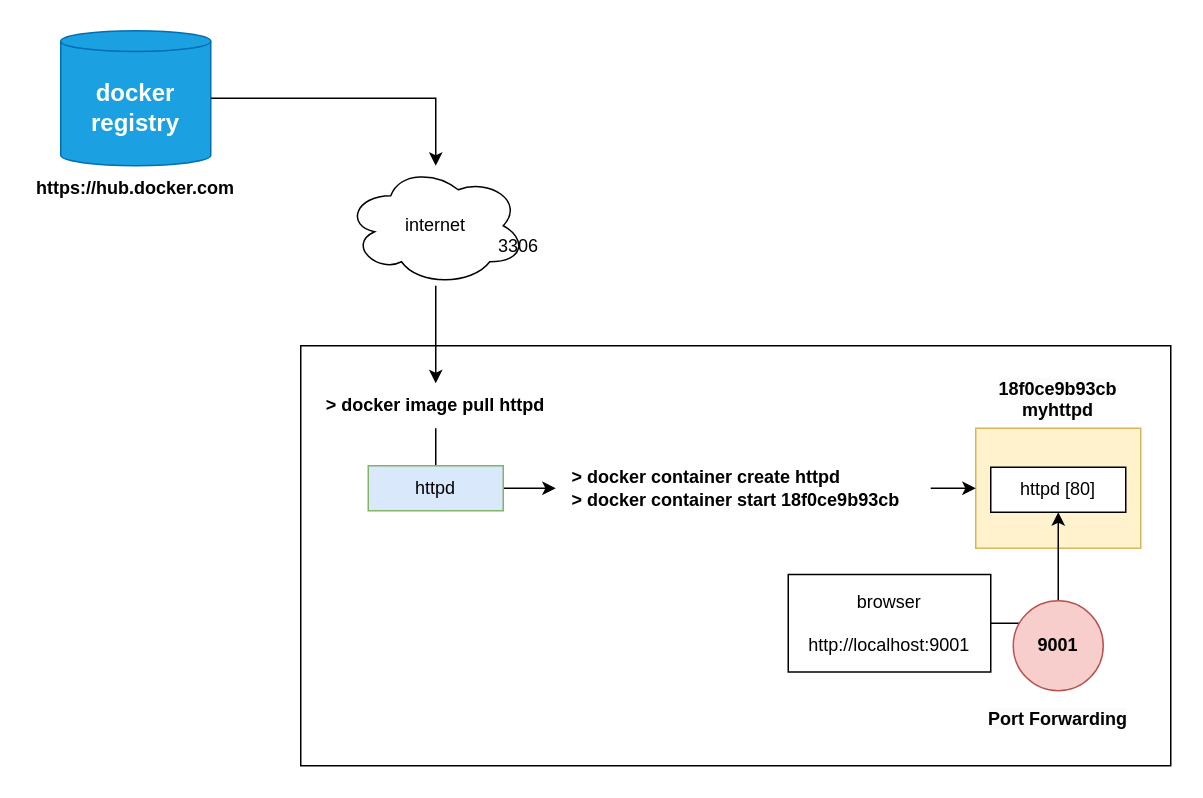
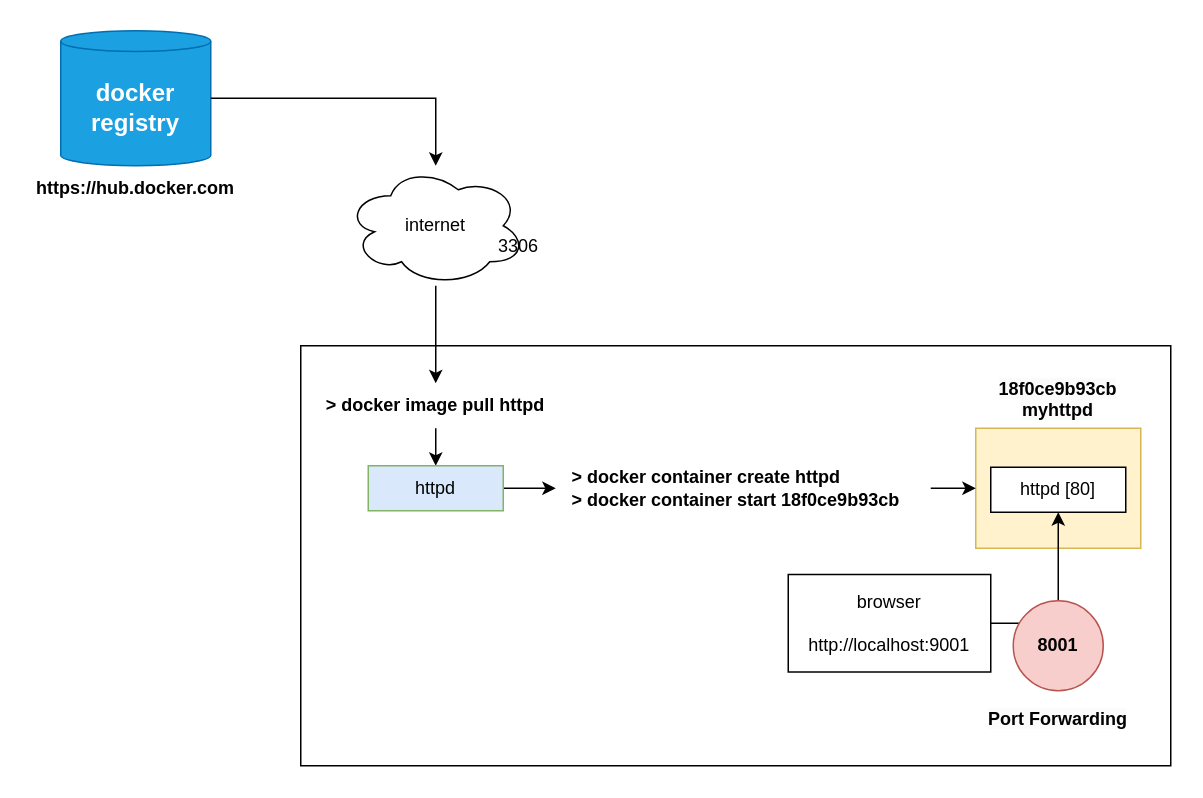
- <mxCell id="3" style="edgeStyle=orthogonalEdgeStyle;rounded=0;orthogonalLoop=1;jettySize=auto;html=1;entryX=0.5;entryY=0;entryDx=0;entryDy=0;endArrow=none;" edge="1" parent="1" source="9" target="7"><mxGeometry relative="1" as="geometry" /></mxCell>
+ <mxCell id="3" style="edgeStyle=orthogonalEdgeStyle;rounded=0;orthogonalLoop=1;jettySize=auto;html=1;entryX=0.5;entryY=0;entryDx=0;entryDy=0;" edge="1" parent="1" source="9" target="7"><mxGeometry relative="1" as="geometry" /></mxCell>
- <mxCell id="20" value="9001" style="ellipse;whiteSpace=wrap;html=1;aspect=fixed;fontStyle=1;fillColor=#f8cecc;strokeColor=#b85450;" vertex="1" parent="1"><mxGeometry x="675" y="400" width="60" height="60" as="geometry" /></mxCell>
+ <mxCell id="20" value="8001" style="ellipse;whiteSpace=wrap;html=1;aspect=fixed;fontStyle=1;fillColor=#f8cecc;strokeColor=#b85450;" vertex="1" parent="1"><mxGeometry x="675" y="400" width="60" height="60" as="geometry" /></mxCell>
